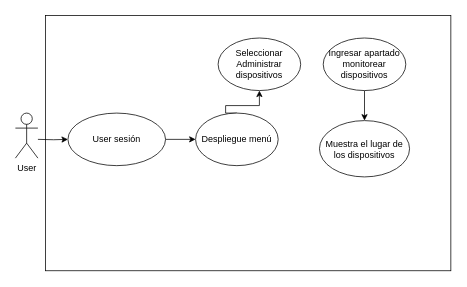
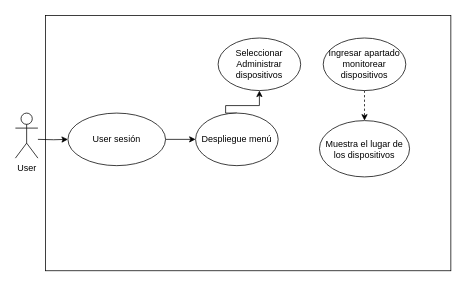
- <mxCell id="12" style="edgeStyle=orthogonalEdgeStyle;rounded=0;orthogonalLoop=1;jettySize=auto;html=1;entryX=0.5;entryY=0;entryDx=0;entryDy=0;" edge="1" parent="1" source="13" target="11"><mxGeometry relative="1" as="geometry" /></mxCell>
+ <mxCell id="12" style="edgeStyle=orthogonalEdgeStyle;rounded=0;orthogonalLoop=1;jettySize=auto;html=1;entryX=0.5;entryY=0;entryDx=0;entryDy=0;dashed=1;" edge="1" parent="1" source="13" target="11"><mxGeometry relative="1" as="geometry" /></mxCell>
